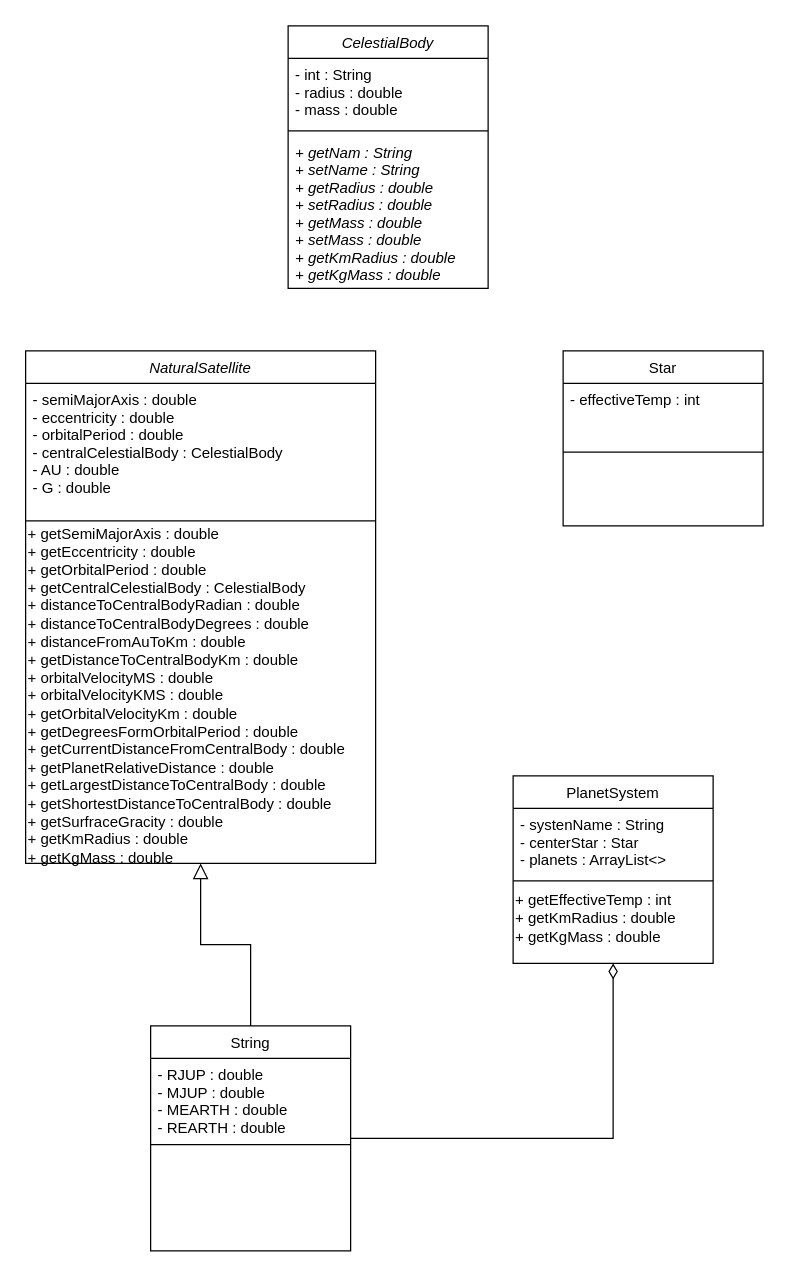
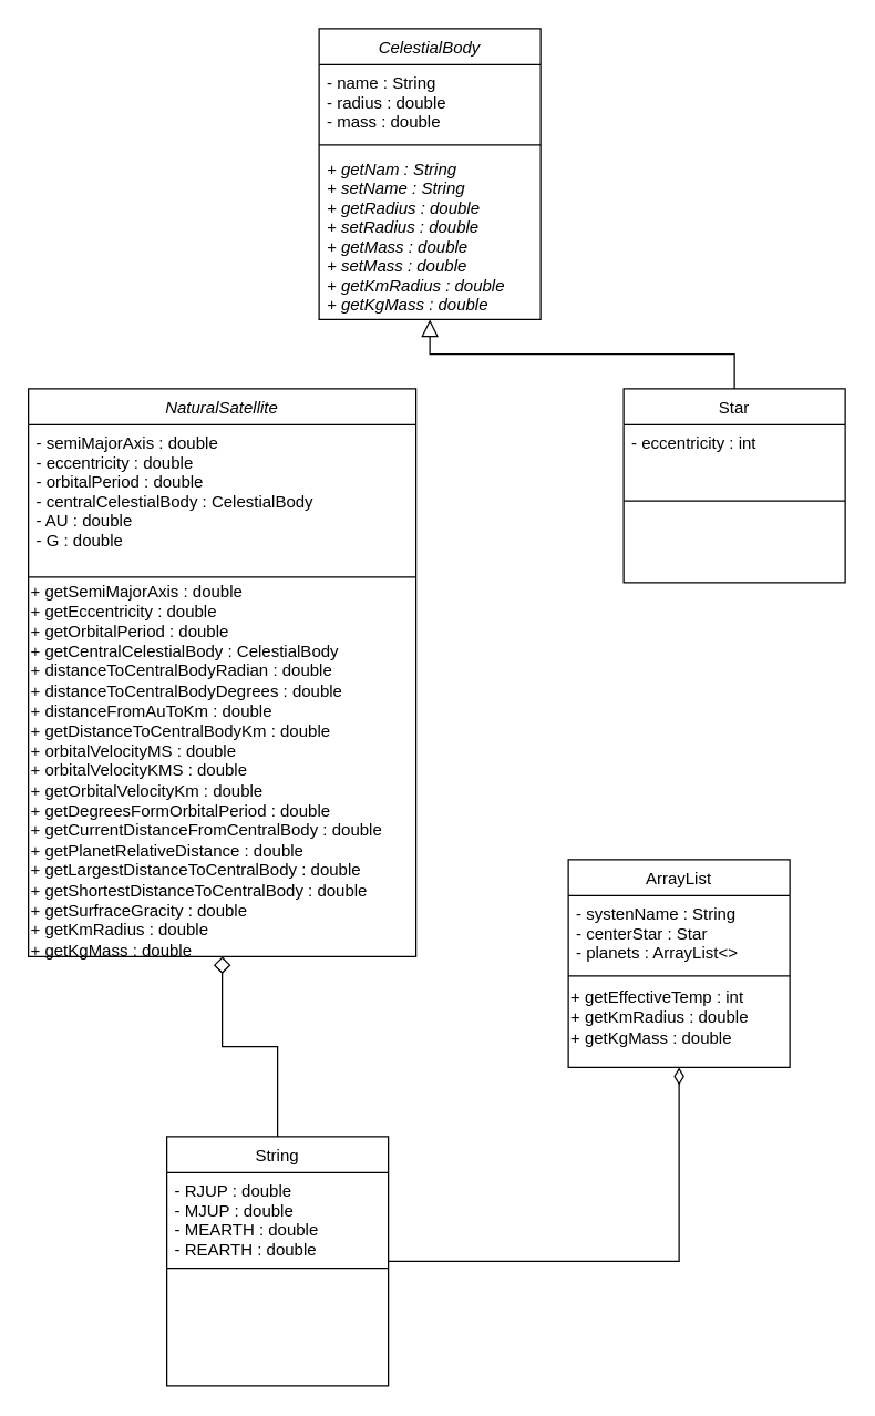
- <mxCell id="3" value="- int : String&#10;- radius : double&#10;- mass : double" style="text;align=left;verticalAlign=top;spacingLeft=4;spacingRight=4;overflow=hidden;rotatable=0;points=[[0,0.5],[1,0.5]];portConstraint=eastwest;" parent="2" vertex="1"><mxGeometry y="26" width="160" height="54" as="geometry" /></mxCell>
+ <mxCell id="3" value="- name : String&#10;- radius : double&#10;- mass : double" style="text;align=left;verticalAlign=top;spacingLeft=4;spacingRight=4;overflow=hidden;rotatable=0;points=[[0,0.5],[1,0.5]];portConstraint=eastwest;" parent="2" vertex="1"><mxGeometry y="26" width="160" height="54" as="geometry" /></mxCell>
+ <mxCell id="13" value="" style="endArrow=block;endSize=10;endFill=0;shadow=0;strokeWidth=1;rounded=0;edgeStyle=elbowEdgeStyle;elbow=vertical;" parent="1" source="10" target="2" edge="1"><mxGeometry width="160" relative="1" as="geometry"><mxPoint x="130" y="373" as="sourcePoint" /><mxPoint x="230" y="271" as="targetPoint" /></mxGeometry></mxCell>
- <mxCell id="11" value="- effectiveTemp : int" style="text;align=left;verticalAlign=top;spacingLeft=4;spacingRight=4;overflow=hidden;rotatable=0;points=[[0,0.5],[1,0.5]];portConstraint=eastwest;" parent="10" vertex="1"><mxGeometry y="26" width="160" height="26" as="geometry" /></mxCell>
+ <mxCell id="11" value="- eccentricity : int" style="text;align=left;verticalAlign=top;spacingLeft=4;spacingRight=4;overflow=hidden;rotatable=0;points=[[0,0.5],[1,0.5]];portConstraint=eastwest;" parent="10" vertex="1"><mxGeometry y="26" width="160" height="26" as="geometry" /></mxCell>
- <mxCell id="14" value="PlanetSystem" style="swimlane;fontStyle=0;align=center;verticalAlign=top;childLayout=stackLayout;horizontal=1;startSize=26;horizontalStack=0;resizeParent=1;resizeLast=0;collapsible=1;marginBottom=0;rounded=0;shadow=0;strokeWidth=1;" vertex="1" parent="1"><mxGeometry x="410" y="620" width="160" height="150" as="geometry"><mxRectangle x="230" y="140" width="160" height="26" as="alternateBounds" /></mxGeometry></mxCell>
+ <mxCell id="14" value="ArrayList" style="swimlane;fontStyle=0;align=center;verticalAlign=top;childLayout=stackLayout;horizontal=1;startSize=26;horizontalStack=0;resizeParent=1;resizeLast=0;collapsible=1;marginBottom=0;rounded=0;shadow=0;strokeWidth=1;" vertex="1" parent="1"><mxGeometry x="410" y="620" width="160" height="150" as="geometry"><mxRectangle x="230" y="140" width="160" height="26" as="alternateBounds" /></mxGeometry></mxCell>
- <mxCell id="18" style="edgeStyle=orthogonalEdgeStyle;rounded=0;orthogonalLoop=1;jettySize=auto;html=1;endArrow=block;endFill=0;endSize=10;" edge="1" parent="1" source="20" target="6"><mxGeometry relative="1" as="geometry" /></mxCell>
+ <mxCell id="18" style="edgeStyle=orthogonalEdgeStyle;rounded=0;orthogonalLoop=1;jettySize=auto;html=1;endArrow=diamond;endFill=0;endSize=10;" edge="1" parent="1" source="20" target="6"><mxGeometry relative="1" as="geometry" /></mxCell>
